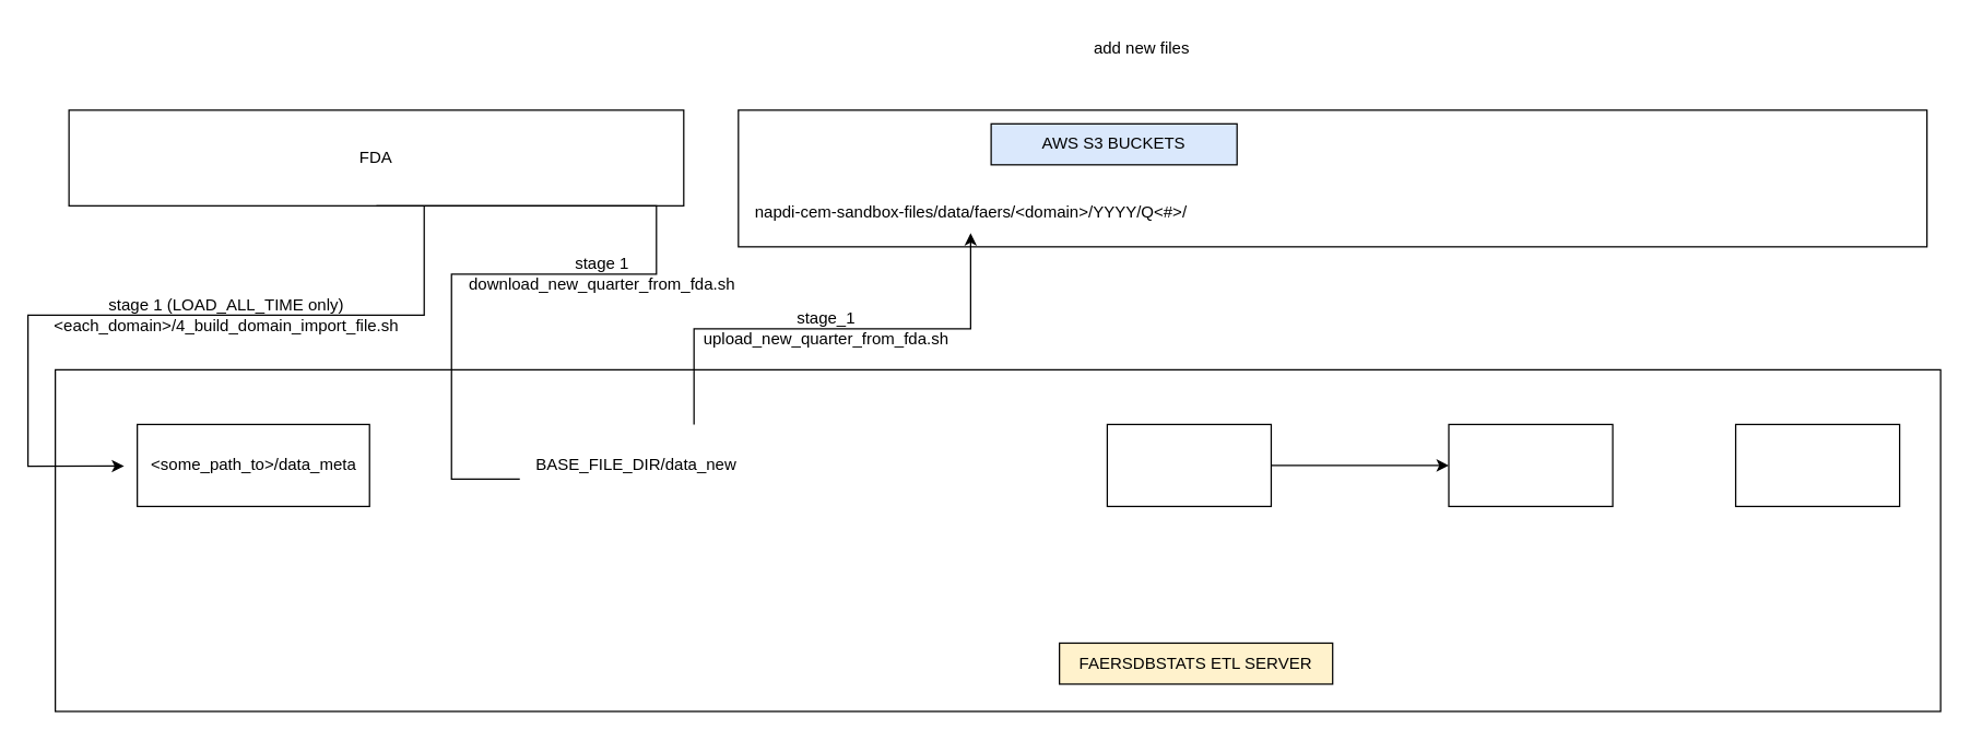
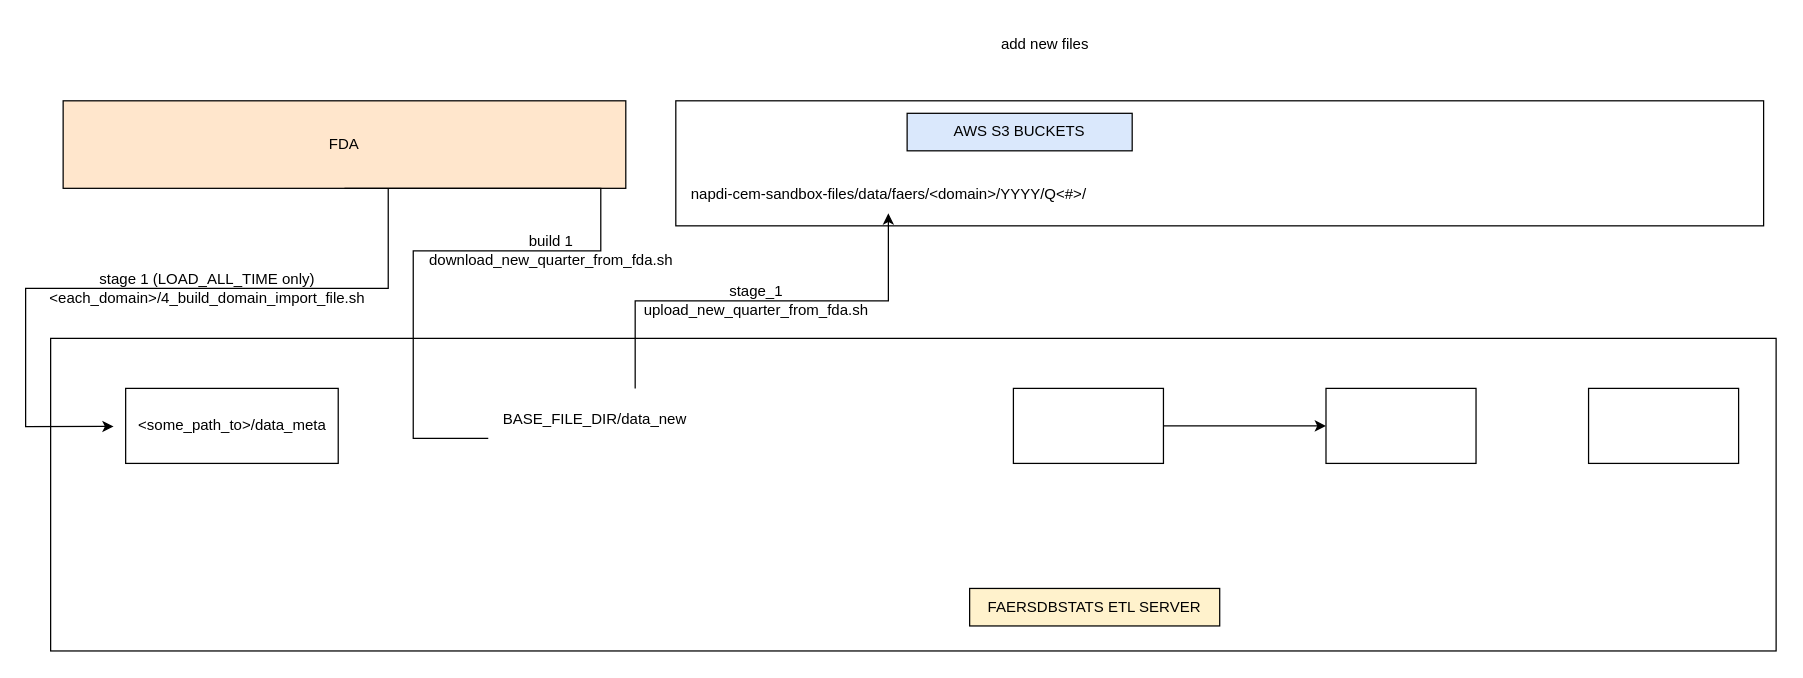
- <mxCell id="3" value="FDA" style="rounded=0;whiteSpace=wrap;html=1;" vertex="1" parent="1"><mxGeometry x="50" y="80" width="450" height="70" as="geometry" /></mxCell>
+ <mxCell id="3" value="FDA" style="rounded=0;whiteSpace=wrap;html=1;fillColor=#ffe6cc;" vertex="1" parent="1"><mxGeometry x="50" y="80" width="450" height="70" as="geometry" /></mxCell>
- <mxCell id="13" value="stage 1&lt;br&gt;download_new_quarter_from_fda.sh" style="text;html=1;align=center;verticalAlign=middle;resizable=0;points=[];autosize=1;strokeColor=none;fillColor=none;" vertex="1" parent="1"><mxGeometry x="330" y="180" width="220" height="40" as="geometry" /></mxCell>
+ <mxCell id="13" value="build 1&lt;br&gt;download_new_quarter_from_fda.sh" style="text;html=1;align=center;verticalAlign=middle;resizable=0;points=[];autosize=1;strokeColor=none;fillColor=none;" vertex="1" parent="1"><mxGeometry x="330" y="180" width="220" height="40" as="geometry" /></mxCell>
- <mxCell id="14" value="BASE_FILE_DIR/data_new" style="text;html=1;align=center;verticalAlign=middle;resizable=0;points=[];autosize=1;strokeColor=none;fillColor=none;" vertex="1" parent="1"><mxGeometry x="380" y="325" width="170" height="30" as="geometry" /></mxCell>
+ <mxCell id="14" value="BASE_FILE_DIR/data_new" style="text;html=1;align=center;verticalAlign=middle;resizable=0;points=[];autosize=1;strokeColor=none;fillColor=none;" vertex="1" parent="1"><mxGeometry x="390" y="320" width="170" height="30" as="geometry" /></mxCell>
